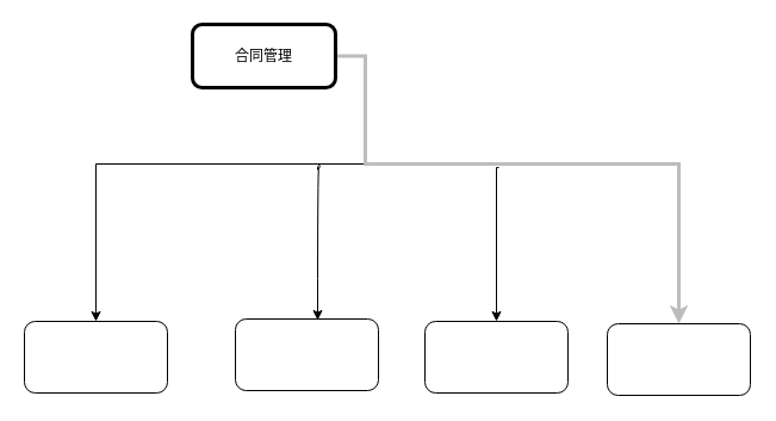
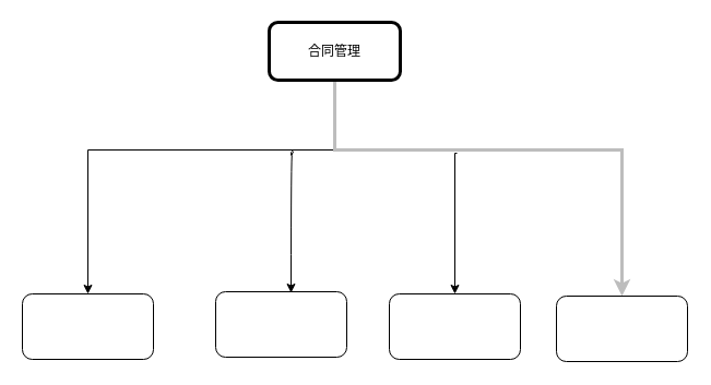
- <mxCell id="6" value="合同管理" style="rounded=1;whiteSpace=wrap;html=1;strokeWidth=3;" vertex="1" parent="1"><mxGeometry x="161" y="20" width="120" height="53" as="geometry" /></mxCell>
+ <mxCell id="6" value="合同管理" style="rounded=1;whiteSpace=wrap;html=1;strokeWidth=3;" vertex="1" parent="1"><mxGeometry x="246" y="20" width="120" height="53" as="geometry" /></mxCell>
